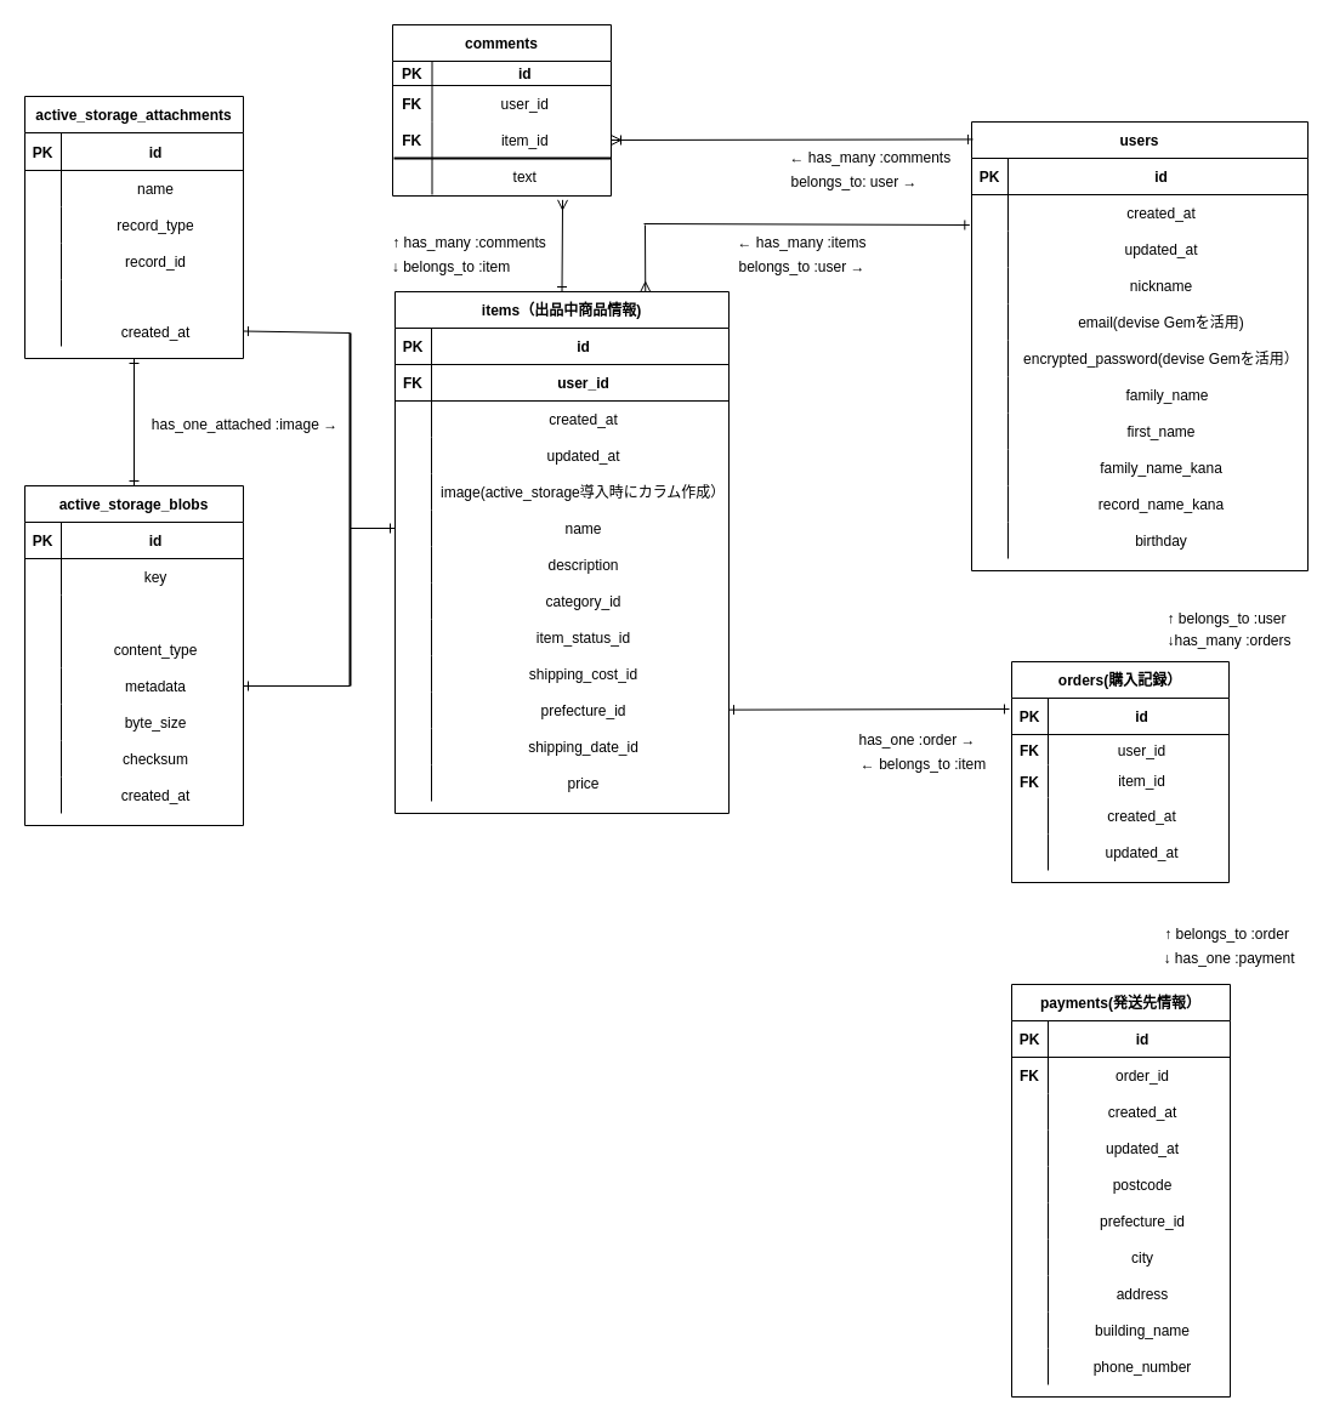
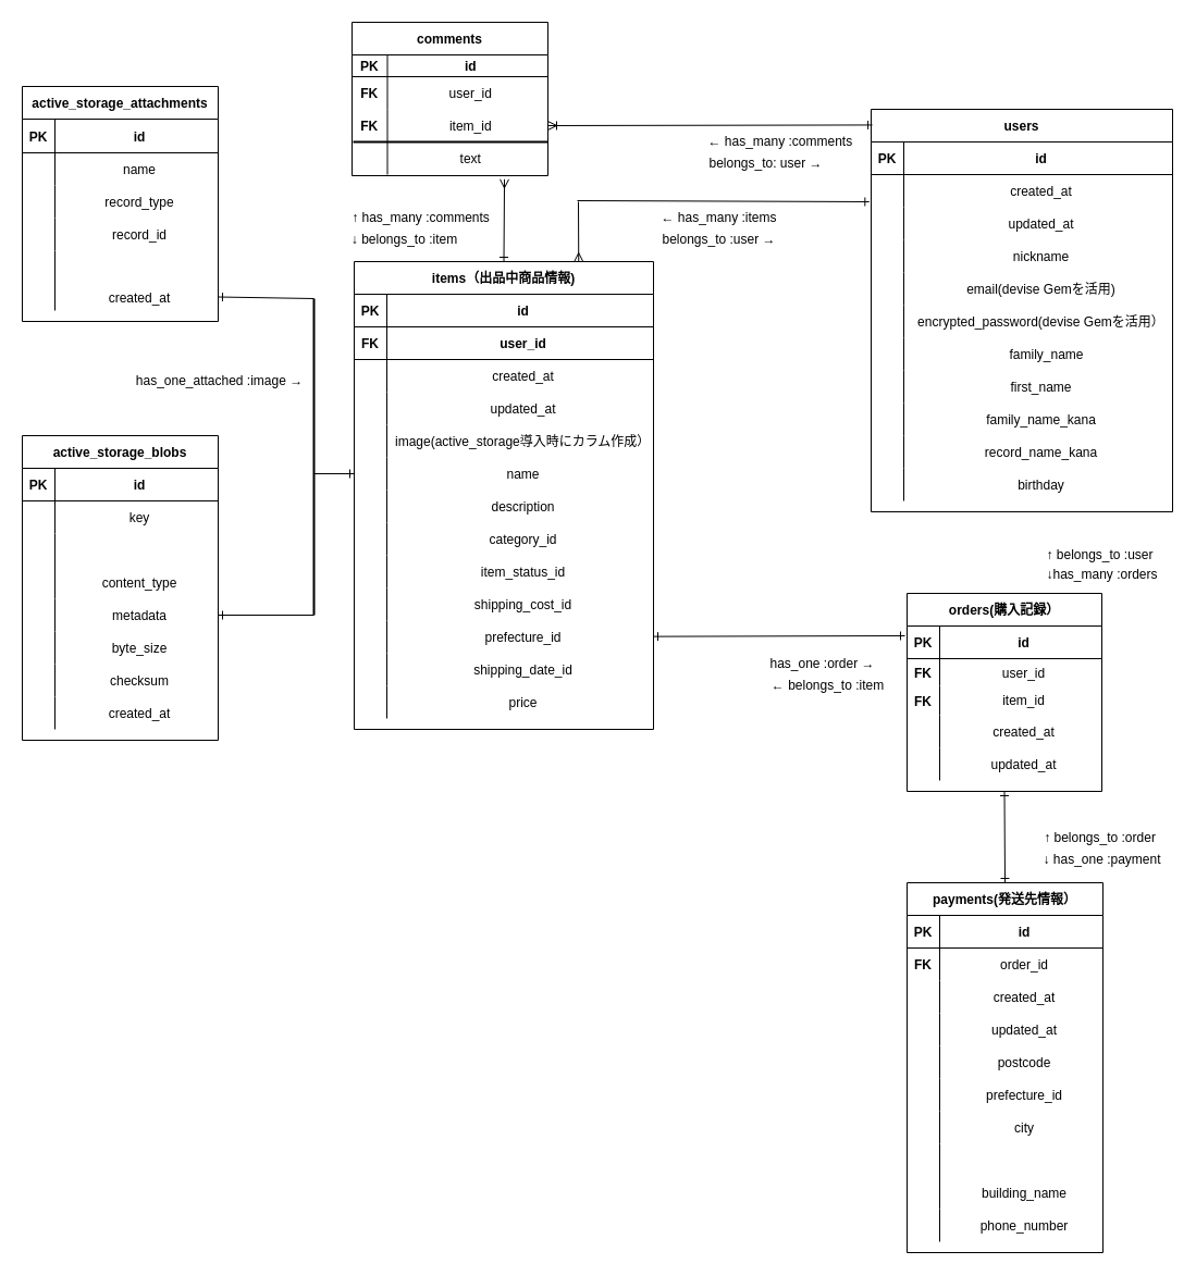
- <mxCell id="2" style="edgeStyle=none;html=1;exitX=0.5;exitY=1;exitDx=0;exitDy=0;entryX=0.5;entryY=0;entryDx=0;entryDy=0;fontFamily=Helvetica;fontSize=12;fontColor=default;startArrow=ERone;startFill=0;endArrow=ERone;endFill=0;strokeColor=default;" edge="1" parent="1" source="3" target="21"><mxGeometry relative="1" as="geometry" /></mxCell>
+ <mxCell id="122" style="edgeStyle=none;html=1;exitX=0.5;exitY=1;exitDx=0;exitDy=0;entryX=0.5;entryY=0;entryDx=0;entryDy=0;fontFamily=Helvetica;fontSize=12;fontColor=default;startArrow=ERone;startFill=0;endArrow=ERone;endFill=0;strokeColor=default;" edge="1" parent="1" source="123" target="139"><mxGeometry relative="1" as="geometry" /></mxCell>
- <mxCell id="163" value="address" style="shape=partialRectangle;connectable=0;fillColor=none;top=0;left=0;bottom=0;right=0;align=center;spacingLeft=6;overflow=hidden;glass=0;fontFamily=Helvetica;fontSize=12;fontColor=default;strokeColor=default;strokeWidth=1;" vertex="1" parent="161"><mxGeometry x="30" width="150" height="30" as="geometry"><mxRectangle width="150" height="30" as="alternateBounds" /></mxGeometry></mxCell>
